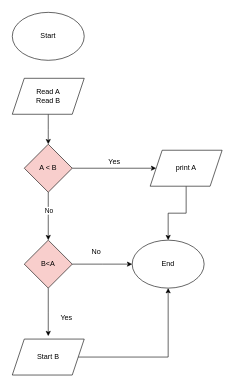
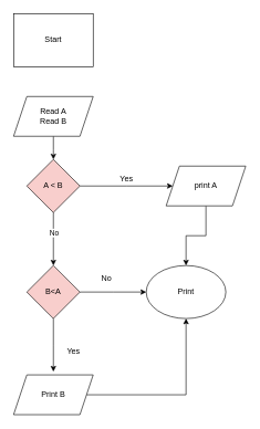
- <mxCell id="2" value="Start" style="ellipse;whiteSpace=wrap;html=1;" vertex="1" parent="1"><mxGeometry x="20" y="20" width="120" height="80" as="geometry" /></mxCell>
+ <mxCell id="2" value="Start" style="whiteSpace=wrap;html=1;rounded=0;" vertex="1" parent="1"><mxGeometry x="20" y="20" width="120" height="80" as="geometry" /></mxCell>
- <mxCell id="4" value="Read A&lt;br&gt;Read B" style="shape=parallelogram;perimeter=parallelogramPerimeter;whiteSpace=wrap;html=1;fixedSize=1;" vertex="1" parent="1"><mxGeometry x="20" y="130" width="120" height="60" as="geometry" /></mxCell>
+ <mxCell id="4" value="Read A&lt;br&gt;Read B" style="shape=parallelogram;perimeter=parallelogramPerimeter;whiteSpace=wrap;html=1;fixedSize=1;" vertex="1" parent="1"><mxGeometry x="20" y="145" width="120" height="60" as="geometry" /></mxCell>
- <mxCell id="19" value="End" style="ellipse;whiteSpace=wrap;html=1;" vertex="1" parent="1"><mxGeometry x="220" y="400" width="120" height="80" as="geometry" /></mxCell>
+ <mxCell id="19" value="Print" style="ellipse;whiteSpace=wrap;html=1;" vertex="1" parent="1"><mxGeometry x="220" y="400" width="120" height="80" as="geometry" /></mxCell>
- <mxCell id="18" value="Start B" style="shape=parallelogram;perimeter=parallelogramPerimeter;whiteSpace=wrap;html=1;fixedSize=1;" vertex="1" parent="1"><mxGeometry x="20" y="565" width="120" height="60" as="geometry" /></mxCell>
+ <mxCell id="18" value="Print B" style="shape=parallelogram;perimeter=parallelogramPerimeter;whiteSpace=wrap;html=1;fixedSize=1;" vertex="1" parent="1"><mxGeometry x="20" y="565" width="120" height="60" as="geometry" /></mxCell>
